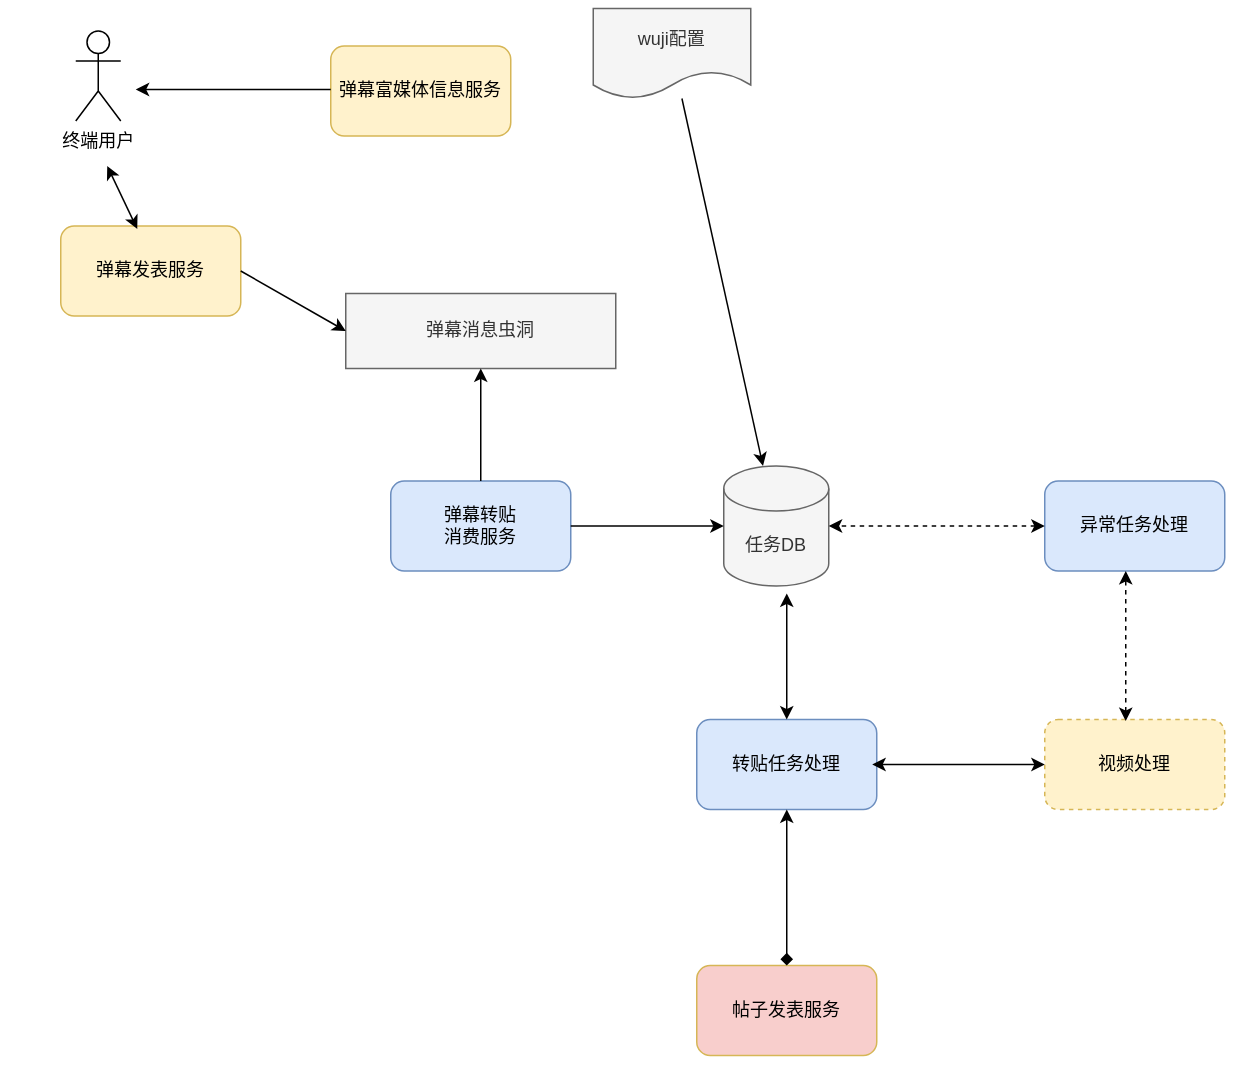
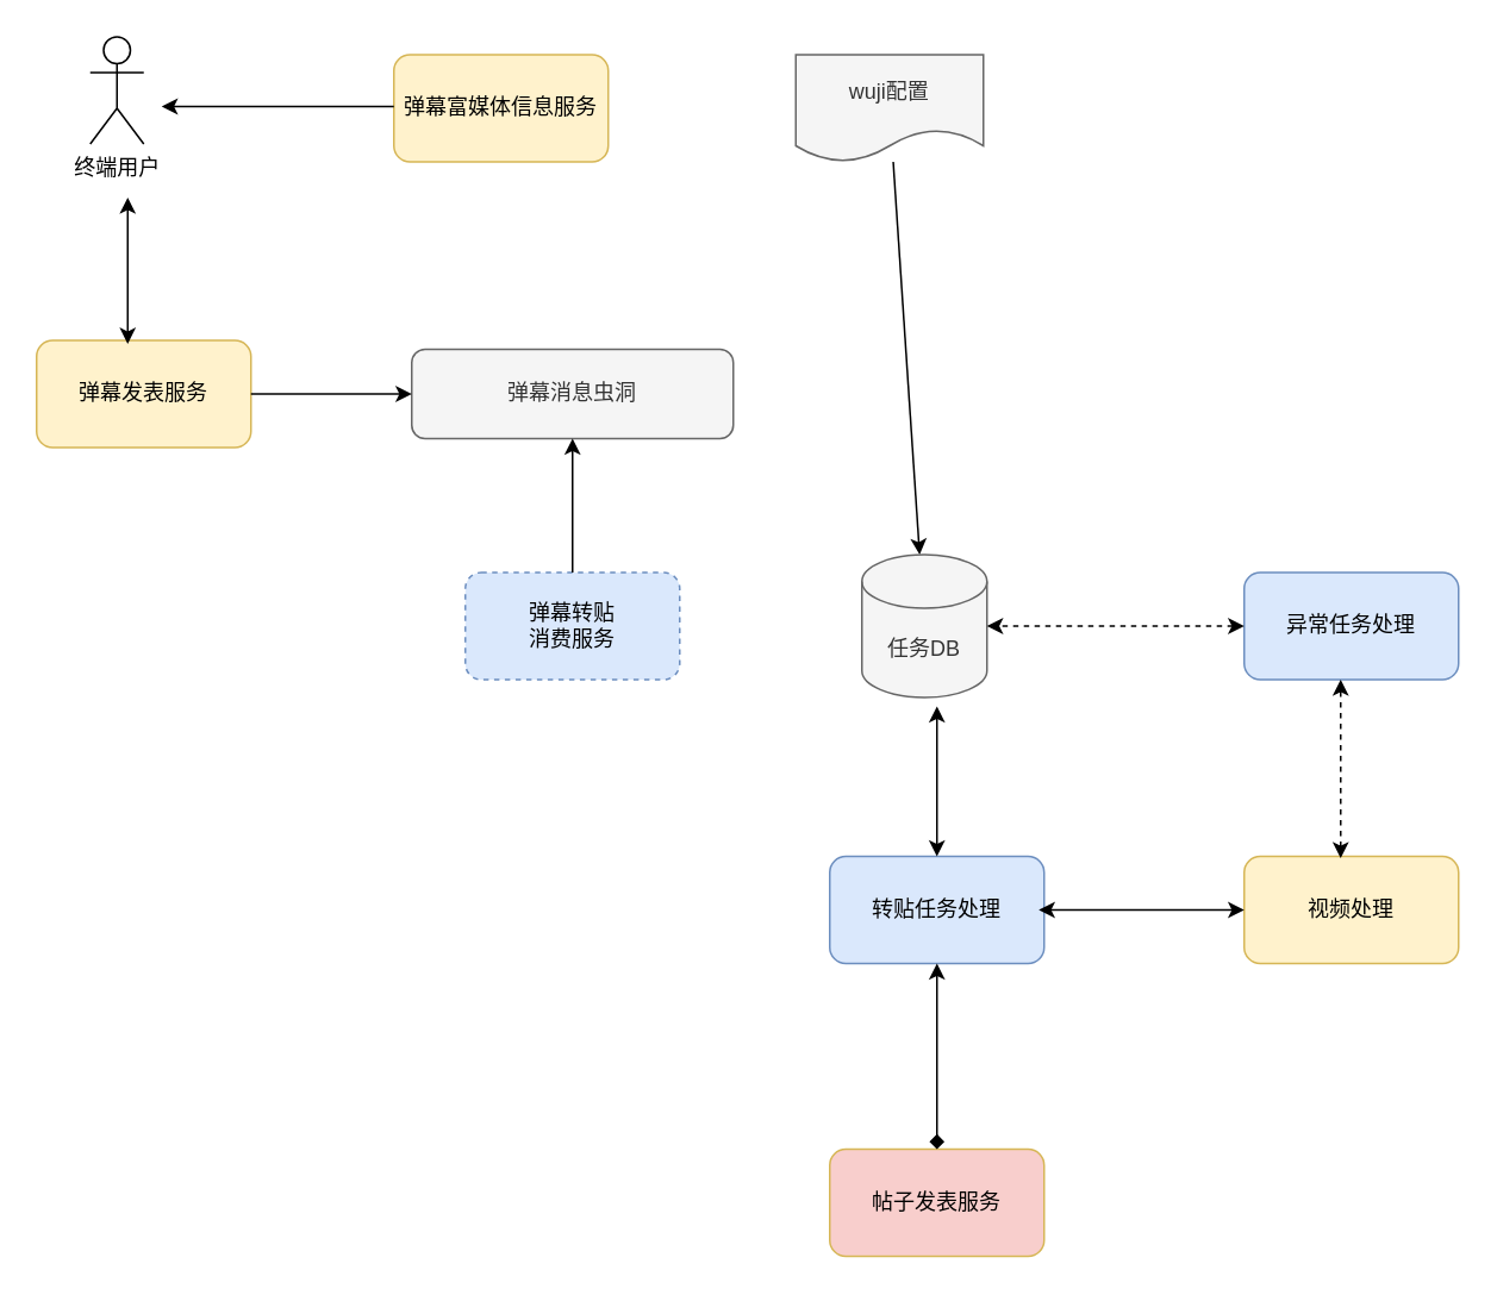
- <mxCell id="6" value="wuji配置" style="shape=document;whiteSpace=wrap;html=1;boundedLbl=1;fillColor=#f5f5f5;strokeColor=#666666;fontColor=#333333;" vertex="1" parent="1"><mxGeometry x="395" y="5" width="105" height="60" as="geometry" /></mxCell>
+ <mxCell id="6" value="wuji配置" style="shape=document;whiteSpace=wrap;html=1;boundedLbl=1;fillColor=#f5f5f5;strokeColor=#666666;fontColor=#333333;" vertex="1" parent="1"><mxGeometry x="445" y="30" width="105" height="60" as="geometry" /></mxCell>
- <mxCell id="2" value="弹幕发表服务" style="rounded=1;whiteSpace=wrap;html=1;fillColor=#fff2cc;strokeColor=#d6b656;" vertex="1" parent="1"><mxGeometry x="40" y="150" width="120" height="60" as="geometry" /></mxCell>
+ <mxCell id="2" value="弹幕发表服务" style="rounded=1;whiteSpace=wrap;html=1;fillColor=#fff2cc;strokeColor=#d6b656;" vertex="1" parent="1"><mxGeometry x="20" y="190" width="120" height="60" as="geometry" /></mxCell>
- <mxCell id="4" value="弹幕消息虫洞" style="whiteSpace=wrap;html=1;fillColor=#f5f5f5;strokeColor=#666666;fontColor=#333333;rounded=0;" vertex="1" parent="1"><mxGeometry x="230" y="195" width="180" height="50" as="geometry" /></mxCell>
+ <mxCell id="4" value="弹幕消息虫洞" style="rounded=1;whiteSpace=wrap;html=1;fillColor=#f5f5f5;strokeColor=#666666;fontColor=#333333;" vertex="1" parent="1"><mxGeometry x="230" y="195" width="180" height="50" as="geometry" /></mxCell>
- <mxCell id="11" value="弹幕转贴&lt;br&gt;消费服务" style="rounded=1;whiteSpace=wrap;html=1;fillColor=#dae8fc;strokeColor=#6c8ebf;" vertex="1" parent="1"><mxGeometry x="260" y="320" width="120" height="60" as="geometry" /></mxCell>
+ <mxCell id="11" value="弹幕转贴&lt;br&gt;消费服务" style="rounded=1;whiteSpace=wrap;html=1;fillColor=#dae8fc;strokeColor=#6c8ebf;dashed=1;" vertex="1" parent="1"><mxGeometry x="260" y="320" width="120" height="60" as="geometry" /></mxCell>
- <mxCell id="14" value="" style="endArrow=classic;html=1;" edge="1" parent="1" source="11" target="13"><mxGeometry width="50" height="50" relative="1" as="geometry"><mxPoint x="150" y="230" as="sourcePoint" /><mxPoint x="240" y="230" as="targetPoint" /></mxGeometry></mxCell>
- <mxCell id="17" value="视频处理" style="rounded=1;whiteSpace=wrap;html=1;fillColor=#fff2cc;strokeColor=#d6b656;dashed=1;" vertex="1" parent="1"><mxGeometry x="696" y="479" width="120" height="60" as="geometry" /></mxCell>
+ <mxCell id="17" value="视频处理" style="rounded=1;whiteSpace=wrap;html=1;fillColor=#fff2cc;strokeColor=#d6b656;" vertex="1" parent="1"><mxGeometry x="696" y="479" width="120" height="60" as="geometry" /></mxCell>
